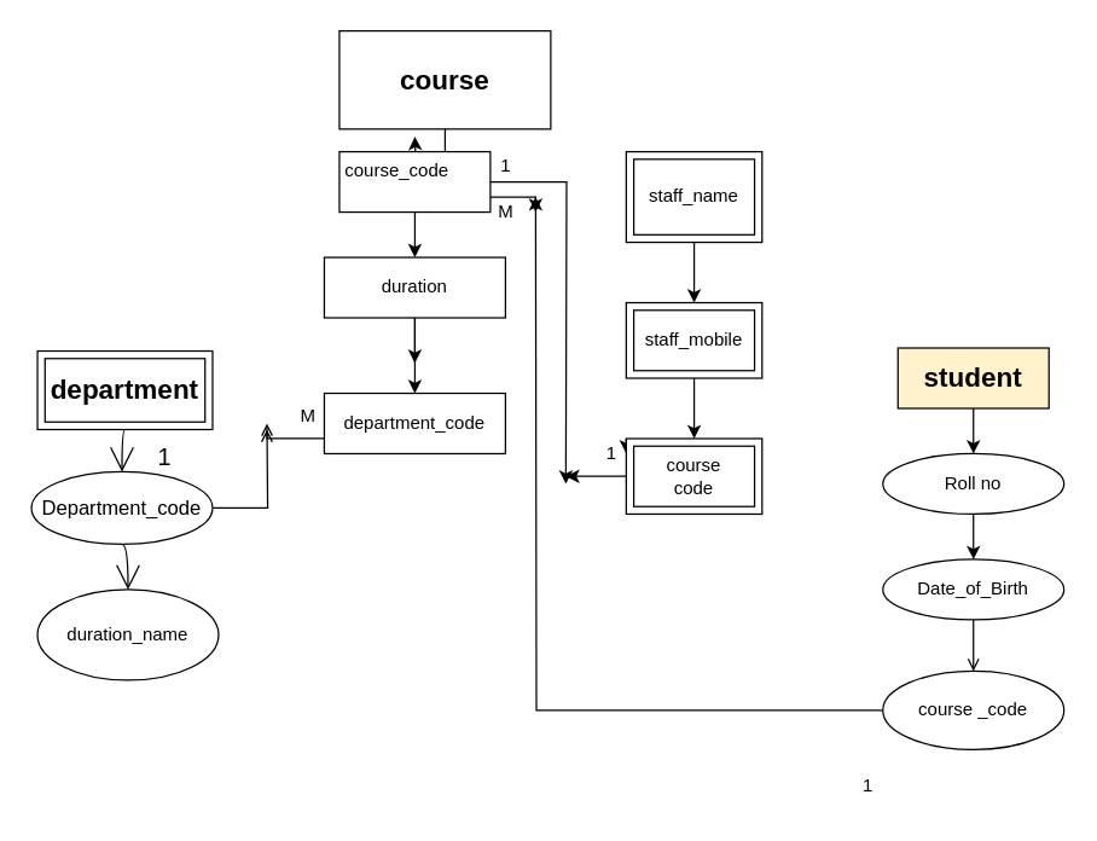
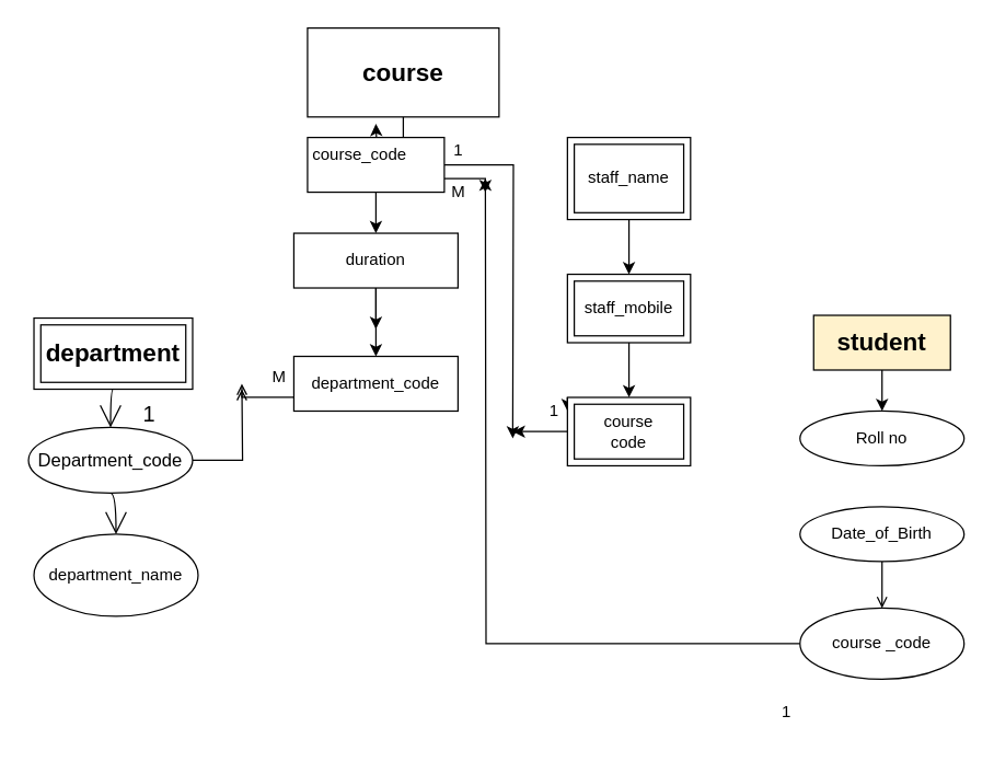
- <mxCell id="25" value="" style="edgeStyle=orthogonalEdgeStyle;rounded=0;orthogonalLoop=1;jettySize=auto;html=1;" edge="1" parent="1" source="26" target="28"><mxGeometry relative="1" as="geometry" /></mxCell>
- <mxCell id="4" value="duration_name" style="ellipse;whiteSpace=wrap;html=1;align=center;rounded=0;" vertex="1" parent="1"><mxGeometry x="24" y="390" width="120" height="60" as="geometry" /></mxCell>
+ <mxCell id="4" value="department_name" style="ellipse;whiteSpace=wrap;html=1;align=center;rounded=0;" vertex="1" parent="1"><mxGeometry x="24" y="390" width="120" height="60" as="geometry" /></mxCell>
